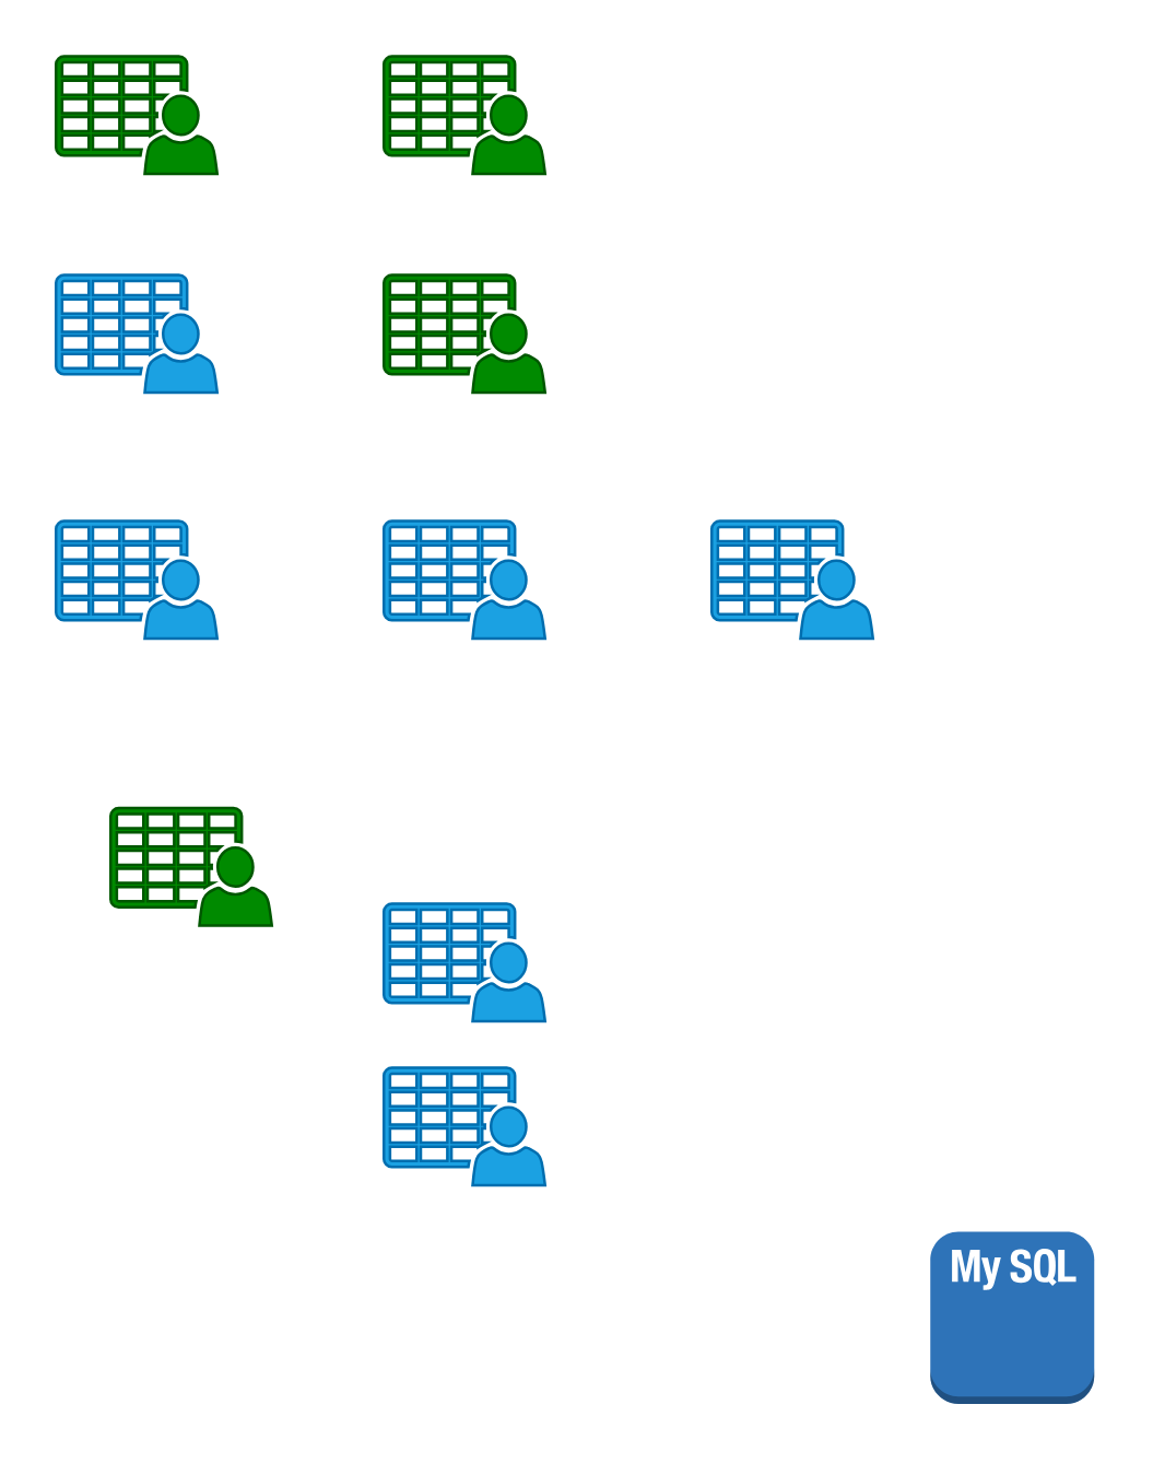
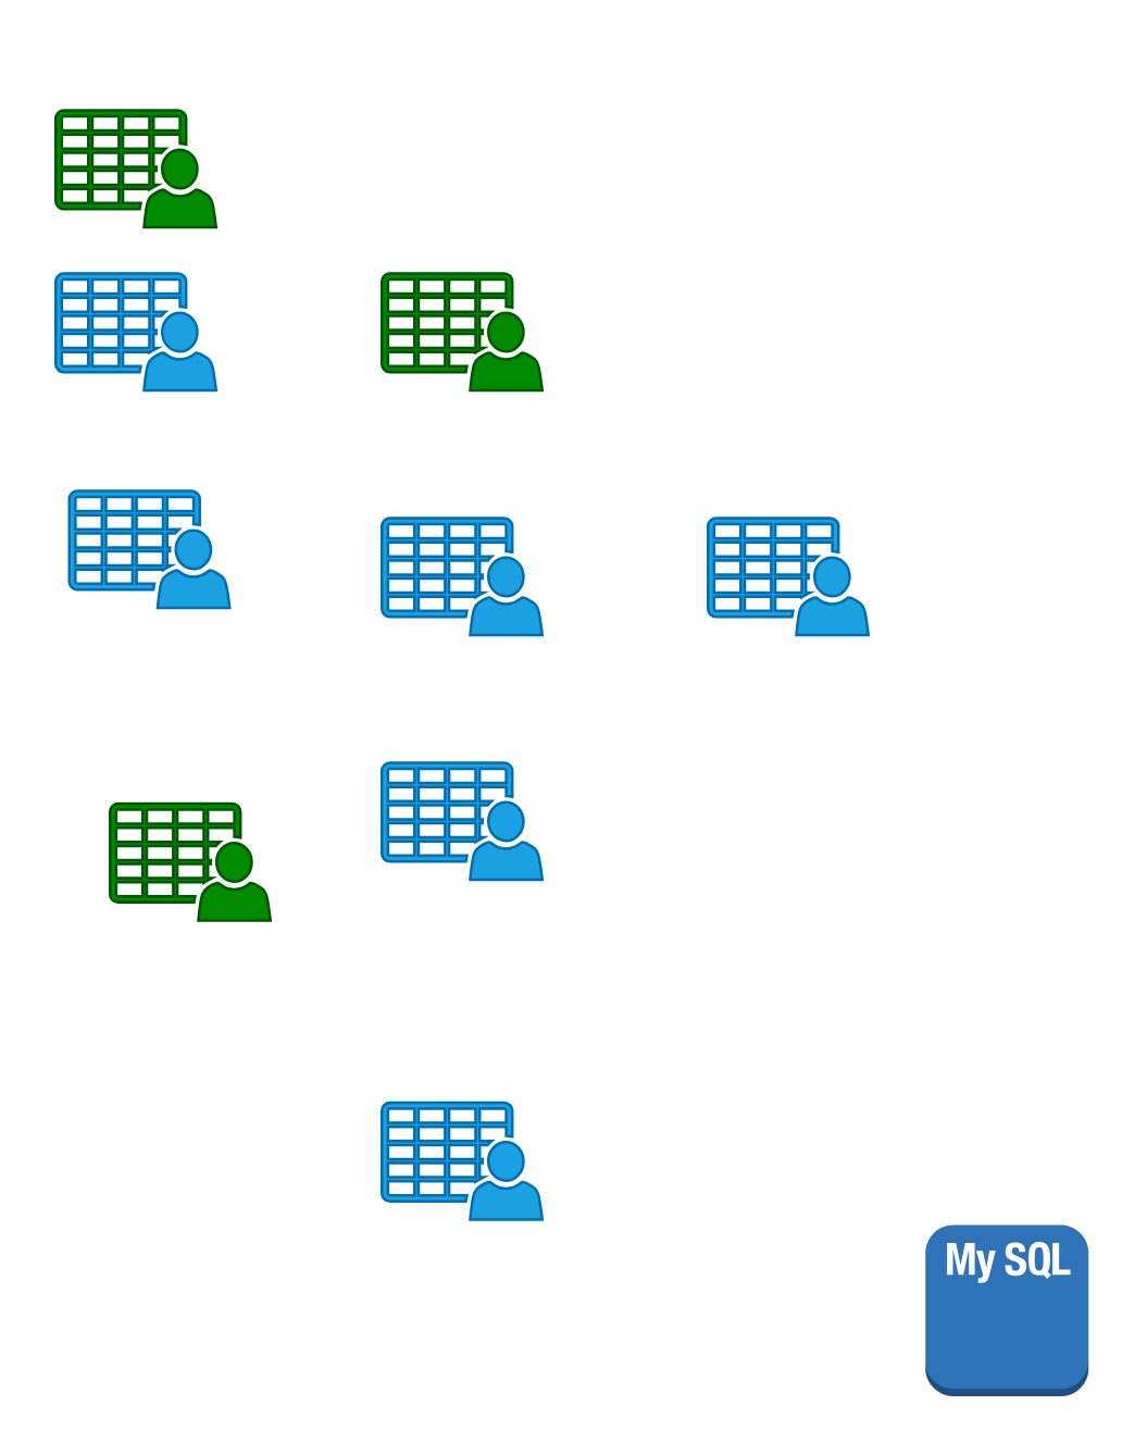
- <mxCell id="2" value="CanalDeVenta" style="sketch=0;pointerEvents=1;shadow=0;dashed=0;html=1;strokeColor=#005700;fillColor=#008a00;labelPosition=center;verticalLabelPosition=bottom;verticalAlign=top;outlineConnect=0;align=center;shape=mxgraph.office.users.csv_file;fontColor=#ffffff;" parent="1" vertex="1"><mxGeometry x="20" y="20" width="59" height="43" as="geometry" /></mxCell>
+ <mxCell id="2" value="CanalDeVenta" style="sketch=0;pointerEvents=1;shadow=0;dashed=0;html=1;strokeColor=#005700;fillColor=#008a00;labelPosition=center;verticalLabelPosition=bottom;verticalAlign=top;outlineConnect=0;align=center;shape=mxgraph.office.users.csv_file;fontColor=#ffffff;" parent="1" vertex="1"><mxGeometry x="20" y="40" width="59" height="43" as="geometry" /></mxCell>
- <mxCell id="7" value="PRODUCTOS" style="sketch=0;pointerEvents=1;shadow=0;dashed=0;html=1;strokeColor=#005700;fillColor=#008a00;labelPosition=center;verticalLabelPosition=bottom;verticalAlign=top;outlineConnect=0;align=center;shape=mxgraph.office.users.csv_file;fontColor=#ffffff;" vertex="1" parent="1"><mxGeometry x="140" y="20" width="59" height="43" as="geometry" /></mxCell>
- <mxCell id="3" value="Compra" style="sketch=0;pointerEvents=1;shadow=0;dashed=0;html=1;strokeColor=#006EAF;fillColor=#1ba1e2;labelPosition=center;verticalLabelPosition=bottom;verticalAlign=top;outlineConnect=0;align=center;shape=mxgraph.office.users.csv_file;fontColor=#ffffff;" parent="1" vertex="1"><mxGeometry x="20" y="190" width="59" height="43" as="geometry" /></mxCell>
+ <mxCell id="3" value="Compra" style="sketch=0;pointerEvents=1;shadow=0;dashed=0;html=1;strokeColor=#006EAF;fillColor=#1ba1e2;labelPosition=center;verticalLabelPosition=bottom;verticalAlign=top;outlineConnect=0;align=center;shape=mxgraph.office.users.csv_file;fontColor=#ffffff;" parent="1" vertex="1"><mxGeometry x="25" y="180" width="59" height="43" as="geometry" /></mxCell>
- <mxCell id="9" value="TipoDeGasto" style="sketch=0;pointerEvents=1;shadow=0;dashed=0;html=1;strokeColor=#006EAF;fillColor=#1ba1e2;labelPosition=center;verticalLabelPosition=bottom;verticalAlign=top;outlineConnect=0;align=center;shape=mxgraph.office.users.csv_file;fontColor=#ffffff;" vertex="1" parent="1"><mxGeometry x="140" y="330" width="59" height="43" as="geometry" /></mxCell>
+ <mxCell id="9" value="TipoDeGasto" style="sketch=0;pointerEvents=1;shadow=0;dashed=0;html=1;strokeColor=#006EAF;fillColor=#1ba1e2;labelPosition=center;verticalLabelPosition=bottom;verticalAlign=top;outlineConnect=0;align=center;shape=mxgraph.office.users.csv_file;fontColor=#ffffff;" vertex="1" parent="1"><mxGeometry x="140" y="280" width="59" height="43" as="geometry" /></mxCell>
- <mxCell id="10" value="Venta" style="sketch=0;pointerEvents=1;shadow=0;dashed=0;html=1;strokeColor=#006EAF;fillColor=#1ba1e2;labelPosition=center;verticalLabelPosition=bottom;verticalAlign=top;outlineConnect=0;align=center;shape=mxgraph.office.users.csv_file;fontColor=#ffffff;" vertex="1" parent="1"><mxGeometry x="140" y="390" width="59" height="43" as="geometry" /></mxCell>
+ <mxCell id="10" value="Venta" style="sketch=0;pointerEvents=1;shadow=0;dashed=0;html=1;strokeColor=#006EAF;fillColor=#1ba1e2;labelPosition=center;verticalLabelPosition=bottom;verticalAlign=top;outlineConnect=0;align=center;shape=mxgraph.office.users.csv_file;fontColor=#ffffff;" vertex="1" parent="1"><mxGeometry x="140" y="405" width="59" height="43" as="geometry" /></mxCell>
